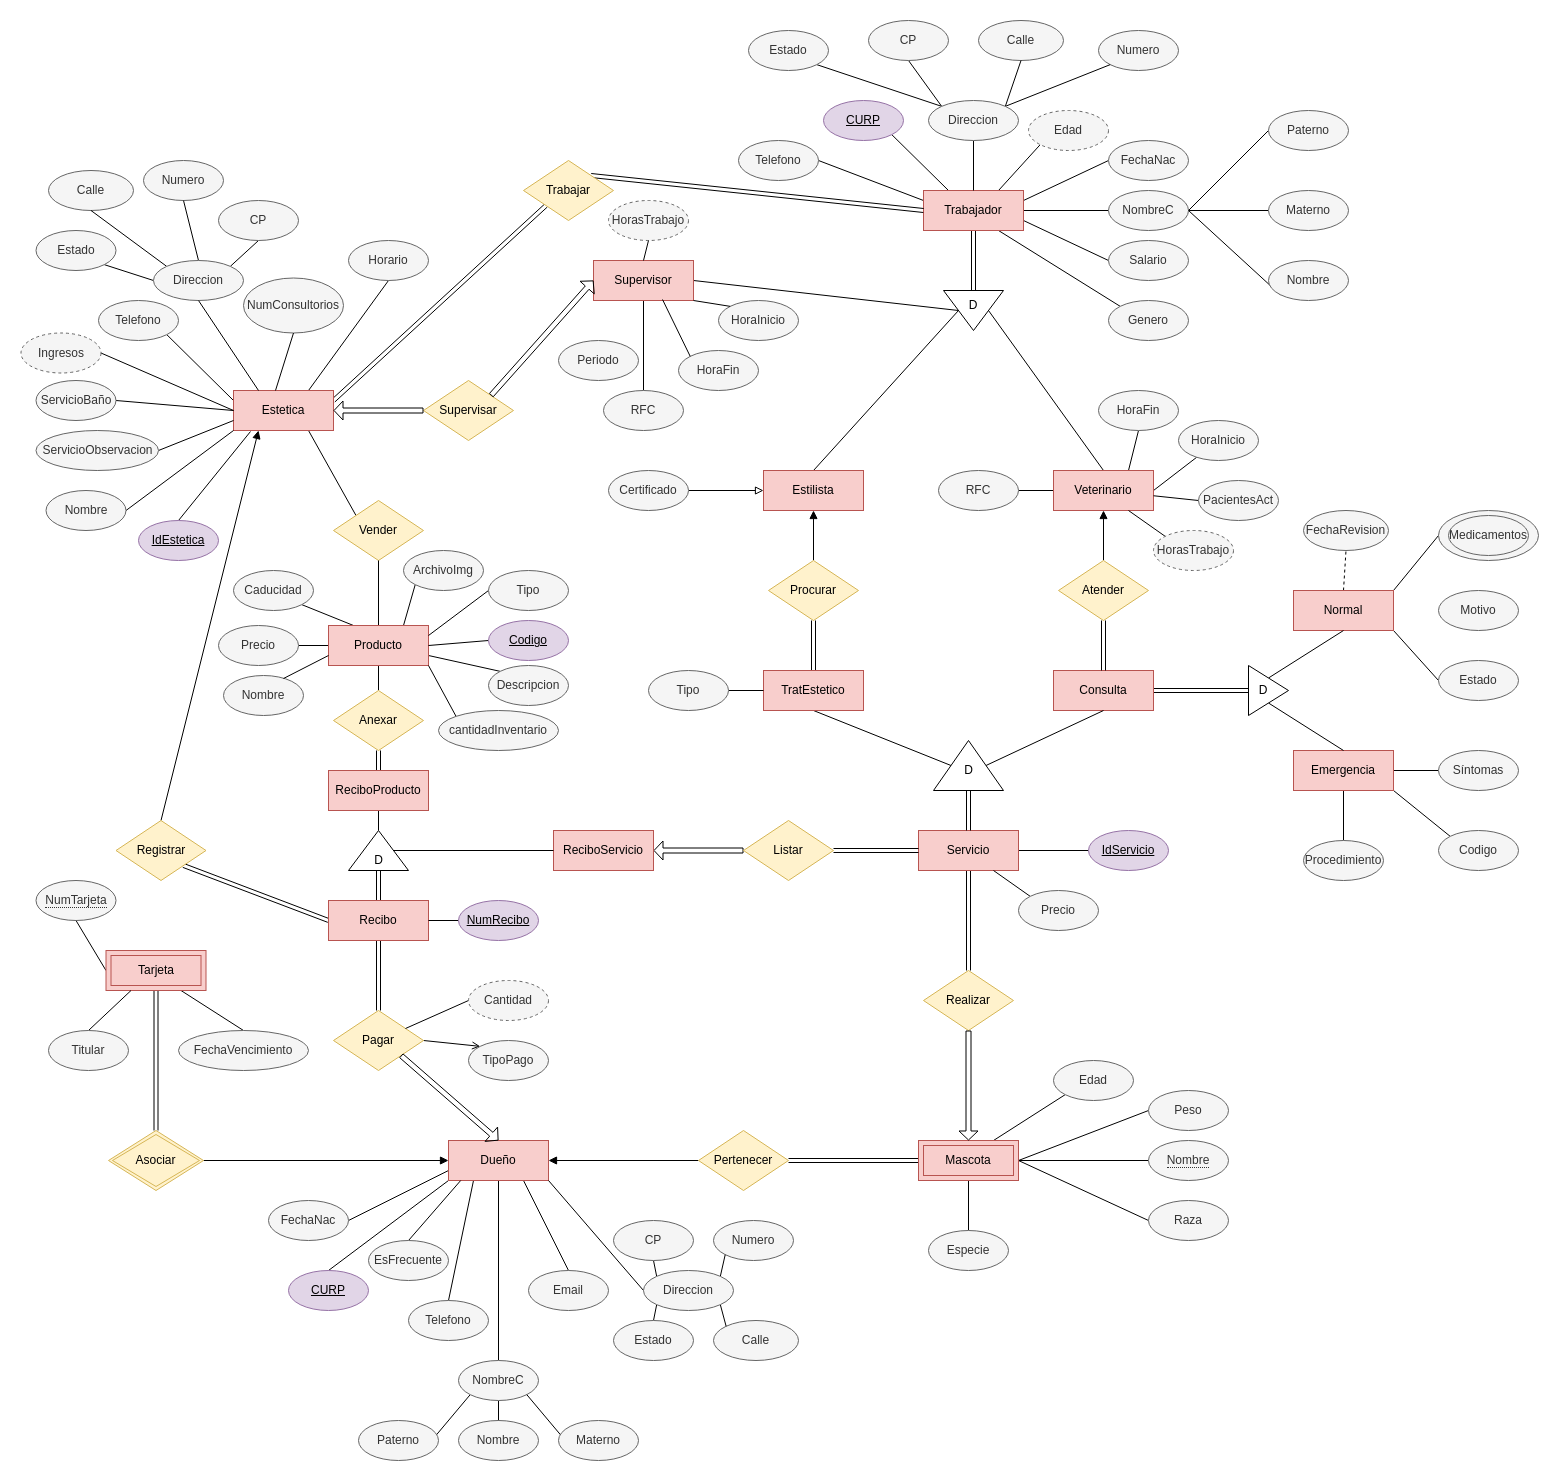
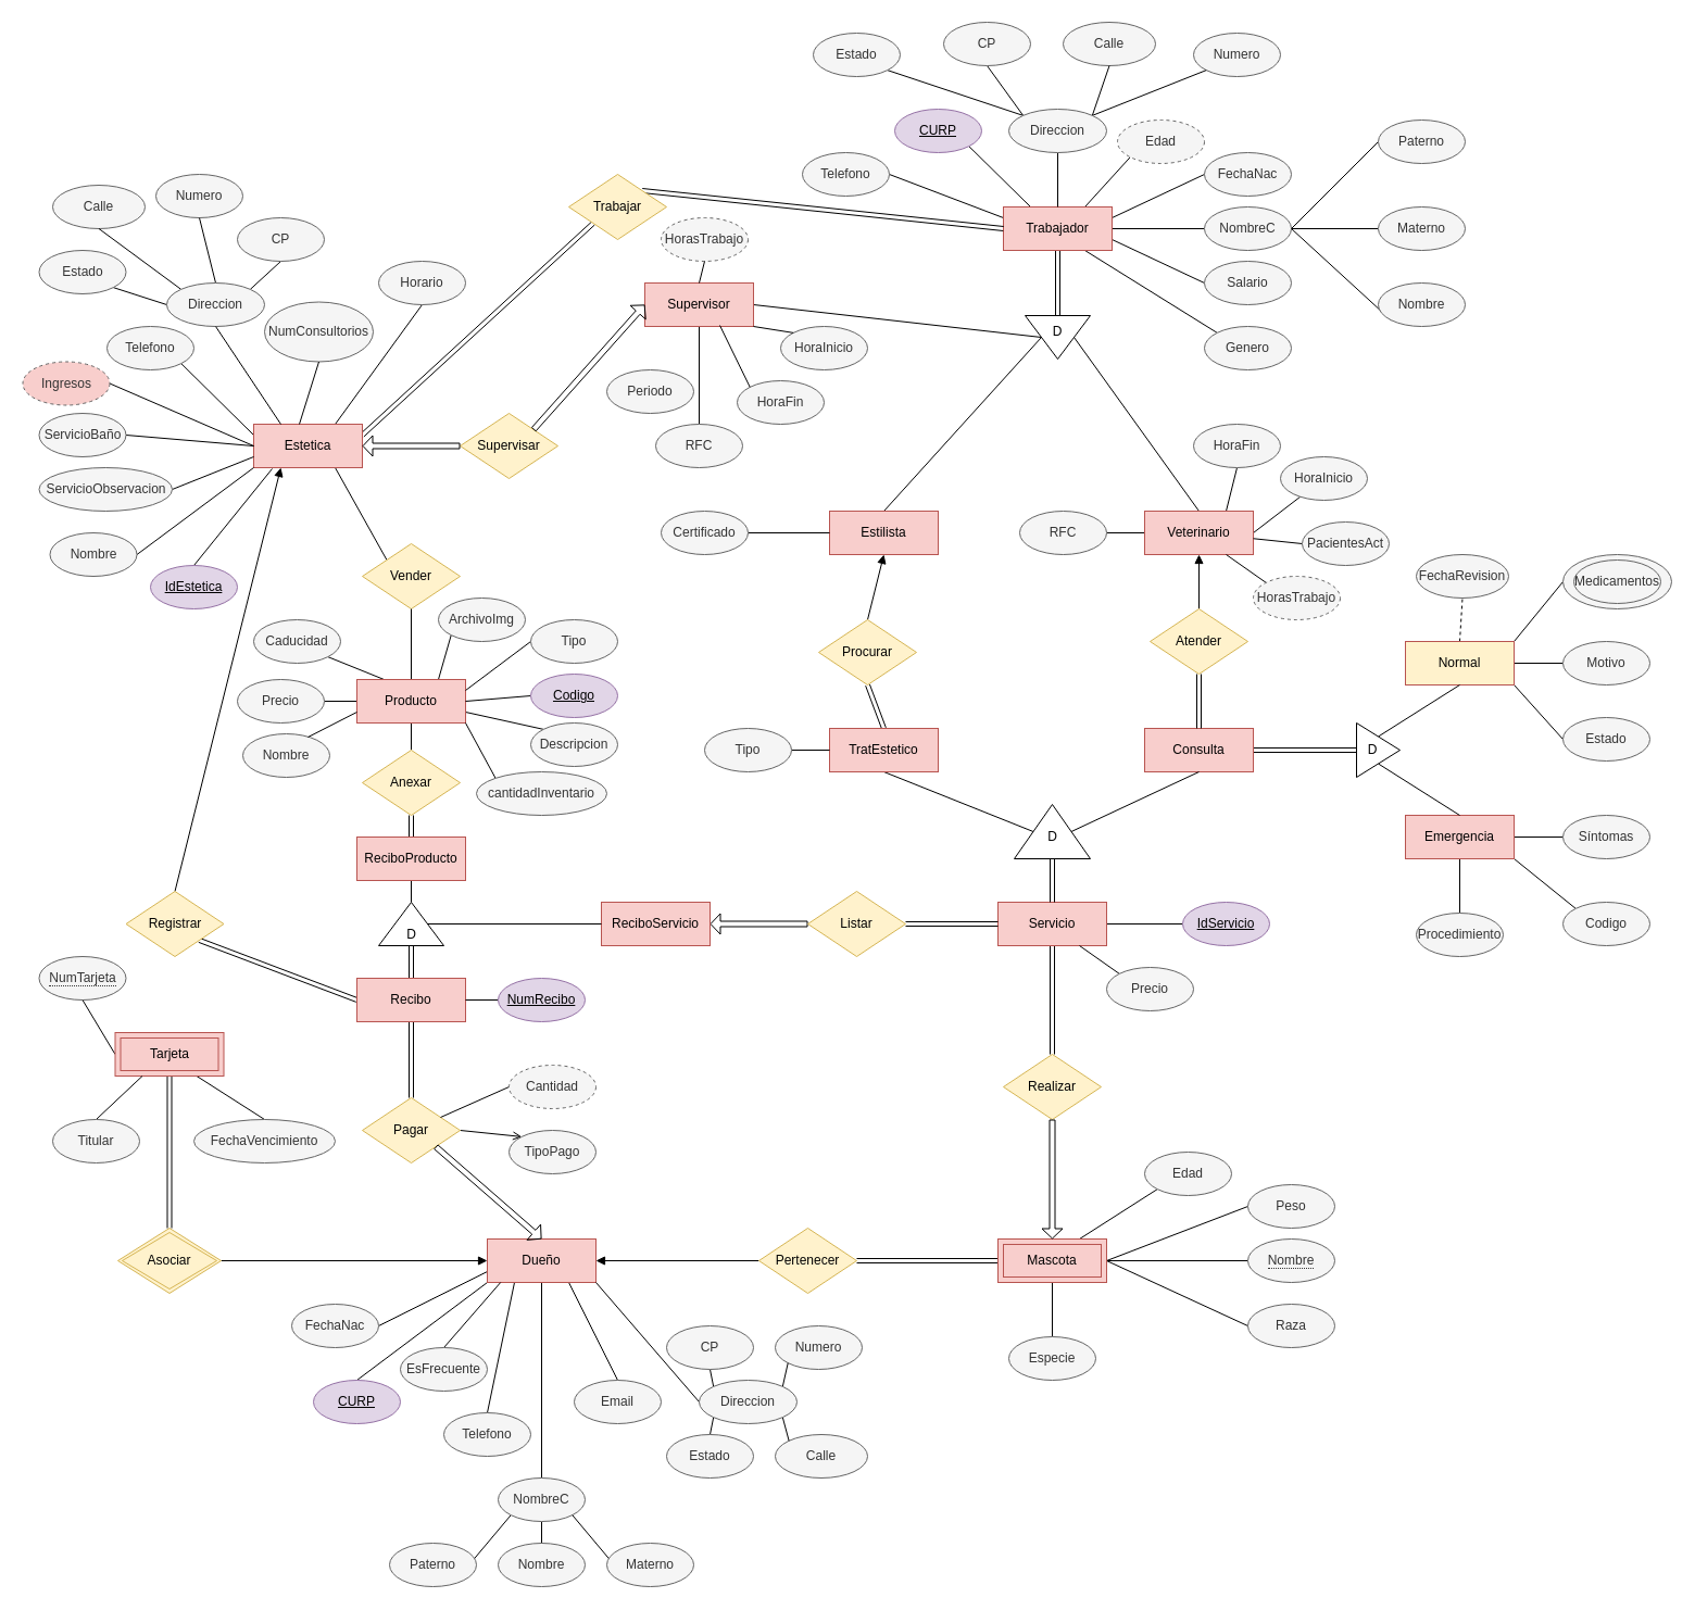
- <mxCell id="239" value="Ingresos" style="ellipse;whiteSpace=wrap;html=1;align=center;fillColor=#f5f5f5;strokeColor=#666666;fontColor=#333333;dashed=1;" vertex="1" parent="1"><mxGeometry x="20.5" y="332.5" width="80" height="40" as="geometry" /></mxCell>
+ <mxCell id="239" value="Ingresos" style="ellipse;whiteSpace=wrap;html=1;align=center;fillColor=#f8cecc;strokeColor=#666666;fontColor=#333333;dashed=1;" vertex="1" parent="1"><mxGeometry x="20.5" y="332.5" width="80" height="40" as="geometry" /></mxCell>
- <mxCell id="65" style="edgeStyle=none;rounded=0;orthogonalLoop=1;jettySize=auto;html=1;exitX=1;exitY=0.5;exitDx=0;exitDy=0;endArrow=block;endFill=0;entryX=0;entryY=0.5;entryDx=0;entryDy=0;" parent="1" source="125" target="61" edge="1"><mxGeometry relative="1" as="geometry"><mxPoint x="1278" y="510" as="targetPoint" /><mxPoint x="1168" y="410" as="sourcePoint" /></mxGeometry></mxCell>
+ <mxCell id="65" style="edgeStyle=none;rounded=0;orthogonalLoop=1;jettySize=auto;html=1;exitX=1;exitY=0.5;exitDx=0;exitDy=0;endArrow=none;endFill=0;entryX=0;entryY=0.5;entryDx=0;entryDy=0;" parent="1" source="125" target="61" edge="1"><mxGeometry relative="1" as="geometry"><mxPoint x="1278" y="510" as="targetPoint" /><mxPoint x="1168" y="410" as="sourcePoint" /></mxGeometry></mxCell>
- <mxCell id="155" value="Procurar" style="shape=rhombus;perimeter=rhombusPerimeter;whiteSpace=wrap;html=1;align=center;fillColor=#fff2cc;strokeColor=#d6b656;" parent="1" vertex="1"><mxGeometry x="768" y="560" width="90" height="60" as="geometry" /></mxCell>
+ <mxCell id="155" value="Procurar" style="shape=rhombus;perimeter=rhombusPerimeter;whiteSpace=wrap;html=1;align=center;fillColor=#fff2cc;strokeColor=#d6b656;" parent="1" vertex="1"><mxGeometry x="753" y="570" width="90" height="60" as="geometry" /></mxCell>
- <mxCell id="142" value="Normal" style="whiteSpace=wrap;html=1;align=center;fillColor=#f8cecc;strokeColor=#b85450;" parent="1" vertex="1"><mxGeometry x="1293" y="590" width="100" height="40" as="geometry" /></mxCell>
+ <mxCell id="142" value="Normal" style="whiteSpace=wrap;html=1;align=center;fillColor=#fff2cc;strokeColor=#b85450;" parent="1" vertex="1"><mxGeometry x="1293" y="590" width="100" height="40" as="geometry" /></mxCell>
+ <mxCell id="140" style="edgeStyle=none;rounded=0;orthogonalLoop=1;jettySize=auto;html=1;exitX=1;exitY=0.5;exitDx=0;exitDy=0;entryX=0;entryY=0.5;entryDx=0;entryDy=0;startArrow=none;startFill=0;endArrow=none;endFill=0;" parent="1" source="142" target="144" edge="1"><mxGeometry relative="1" as="geometry" /></mxCell>
